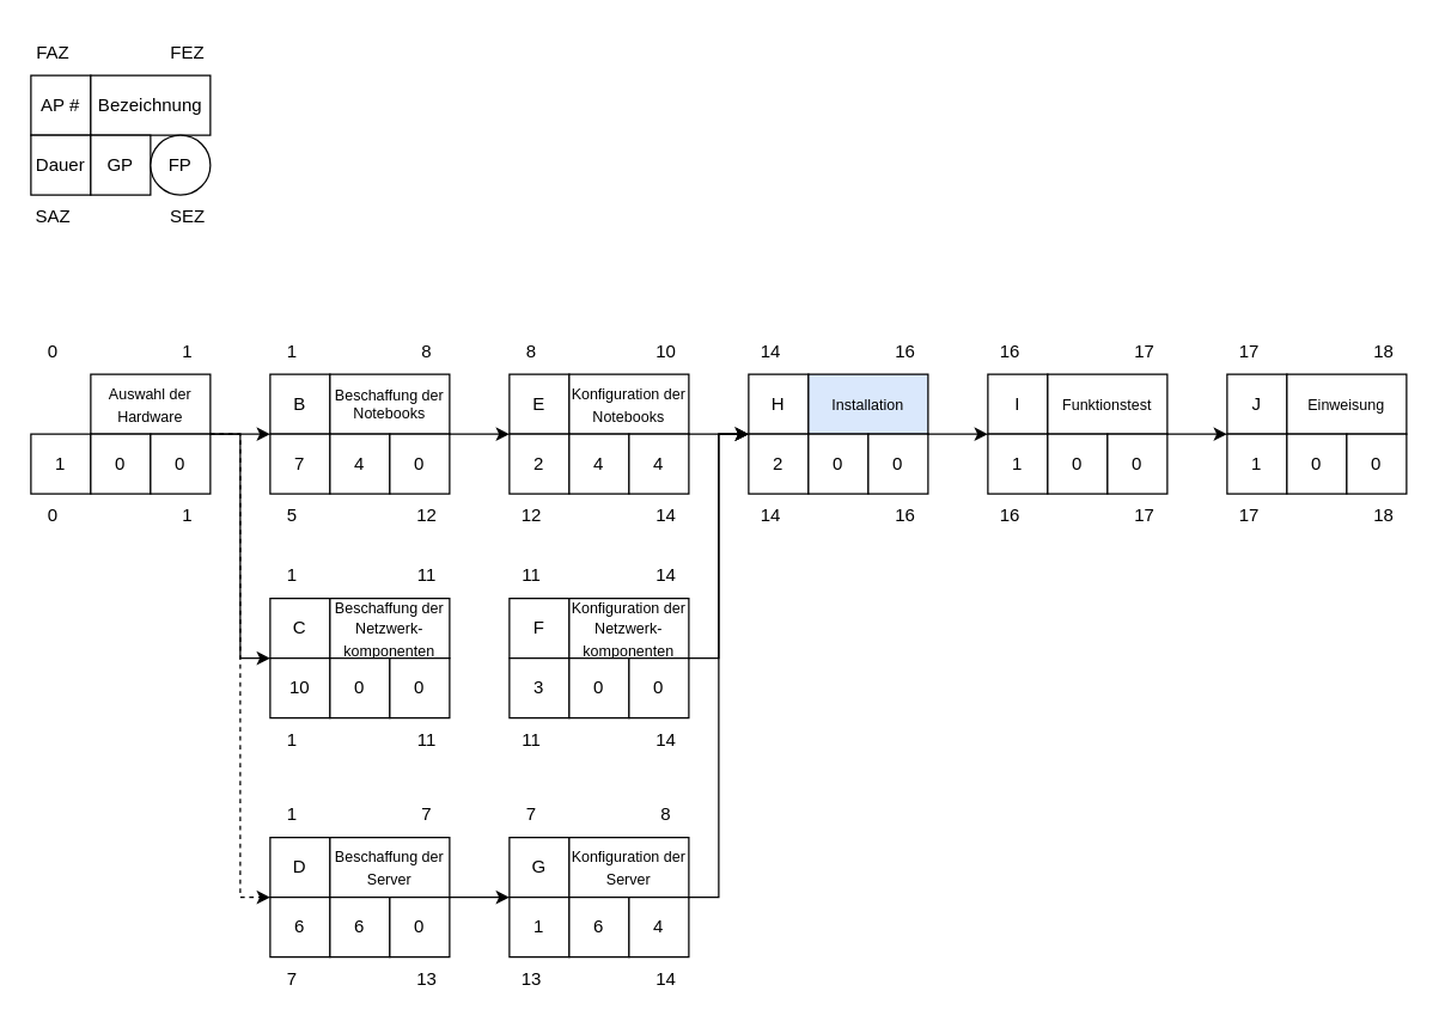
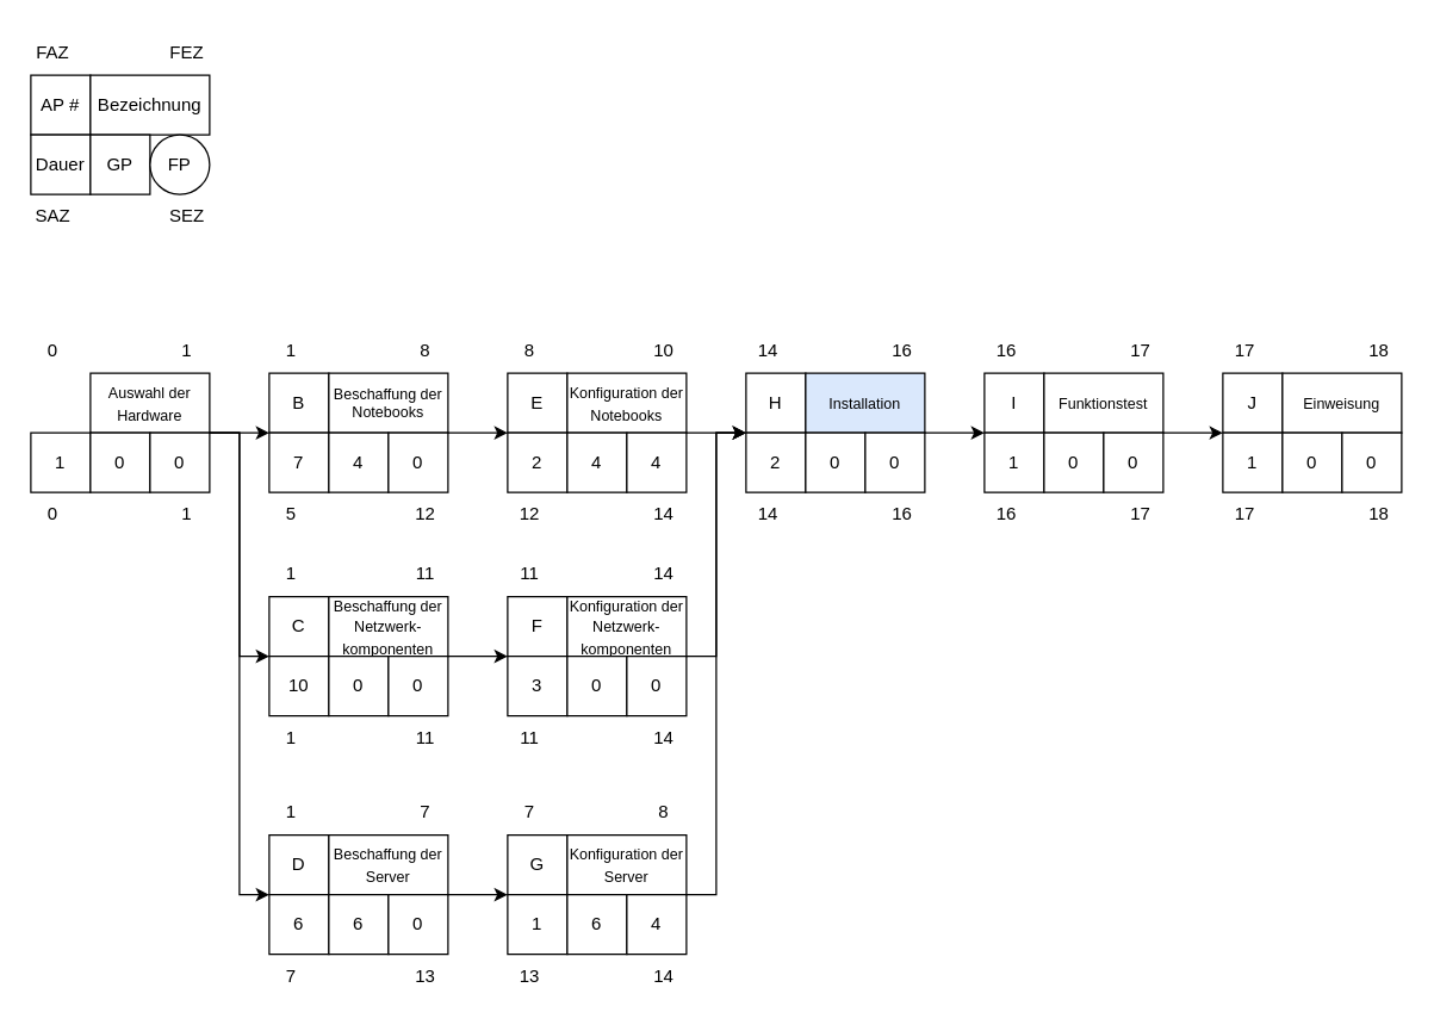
+ <mxCell id="75" value="" style="endArrow=classic;html=1;rounded=0;entryX=0;entryY=0;entryDx=0;entryDy=0;exitX=1;exitY=1;exitDx=0;exitDy=0;" edge="1" parent="1" source="34" target="68"><mxGeometry width="50" height="50" relative="1" as="geometry"><mxPoint x="310" y="300" as="sourcePoint" /><mxPoint x="350" y="300" as="targetPoint" /></mxGeometry></mxCell>
- <mxCell id="53" value="" style="endArrow=classic;html=1;rounded=0;exitX=1;exitY=1;exitDx=0;exitDy=0;entryX=0;entryY=1;entryDx=0;entryDy=0;dashed=1;" edge="1" parent="1" source="3" target="44"><mxGeometry width="50" height="50" relative="1" as="geometry"><mxPoint x="150" y="300" as="sourcePoint" /><mxPoint x="190" y="450" as="targetPoint" /><Array as="points"><mxPoint x="160" y="290" /><mxPoint x="160" y="600" /></Array></mxGeometry></mxCell>
+ <mxCell id="53" value="" style="endArrow=classic;html=1;rounded=0;exitX=1;exitY=1;exitDx=0;exitDy=0;entryX=0;entryY=1;entryDx=0;entryDy=0;" edge="1" parent="1" source="3" target="44"><mxGeometry width="50" height="50" relative="1" as="geometry"><mxPoint x="150" y="300" as="sourcePoint" /><mxPoint x="190" y="450" as="targetPoint" /><Array as="points"><mxPoint x="160" y="290" /><mxPoint x="160" y="600" /></Array></mxGeometry></mxCell>
